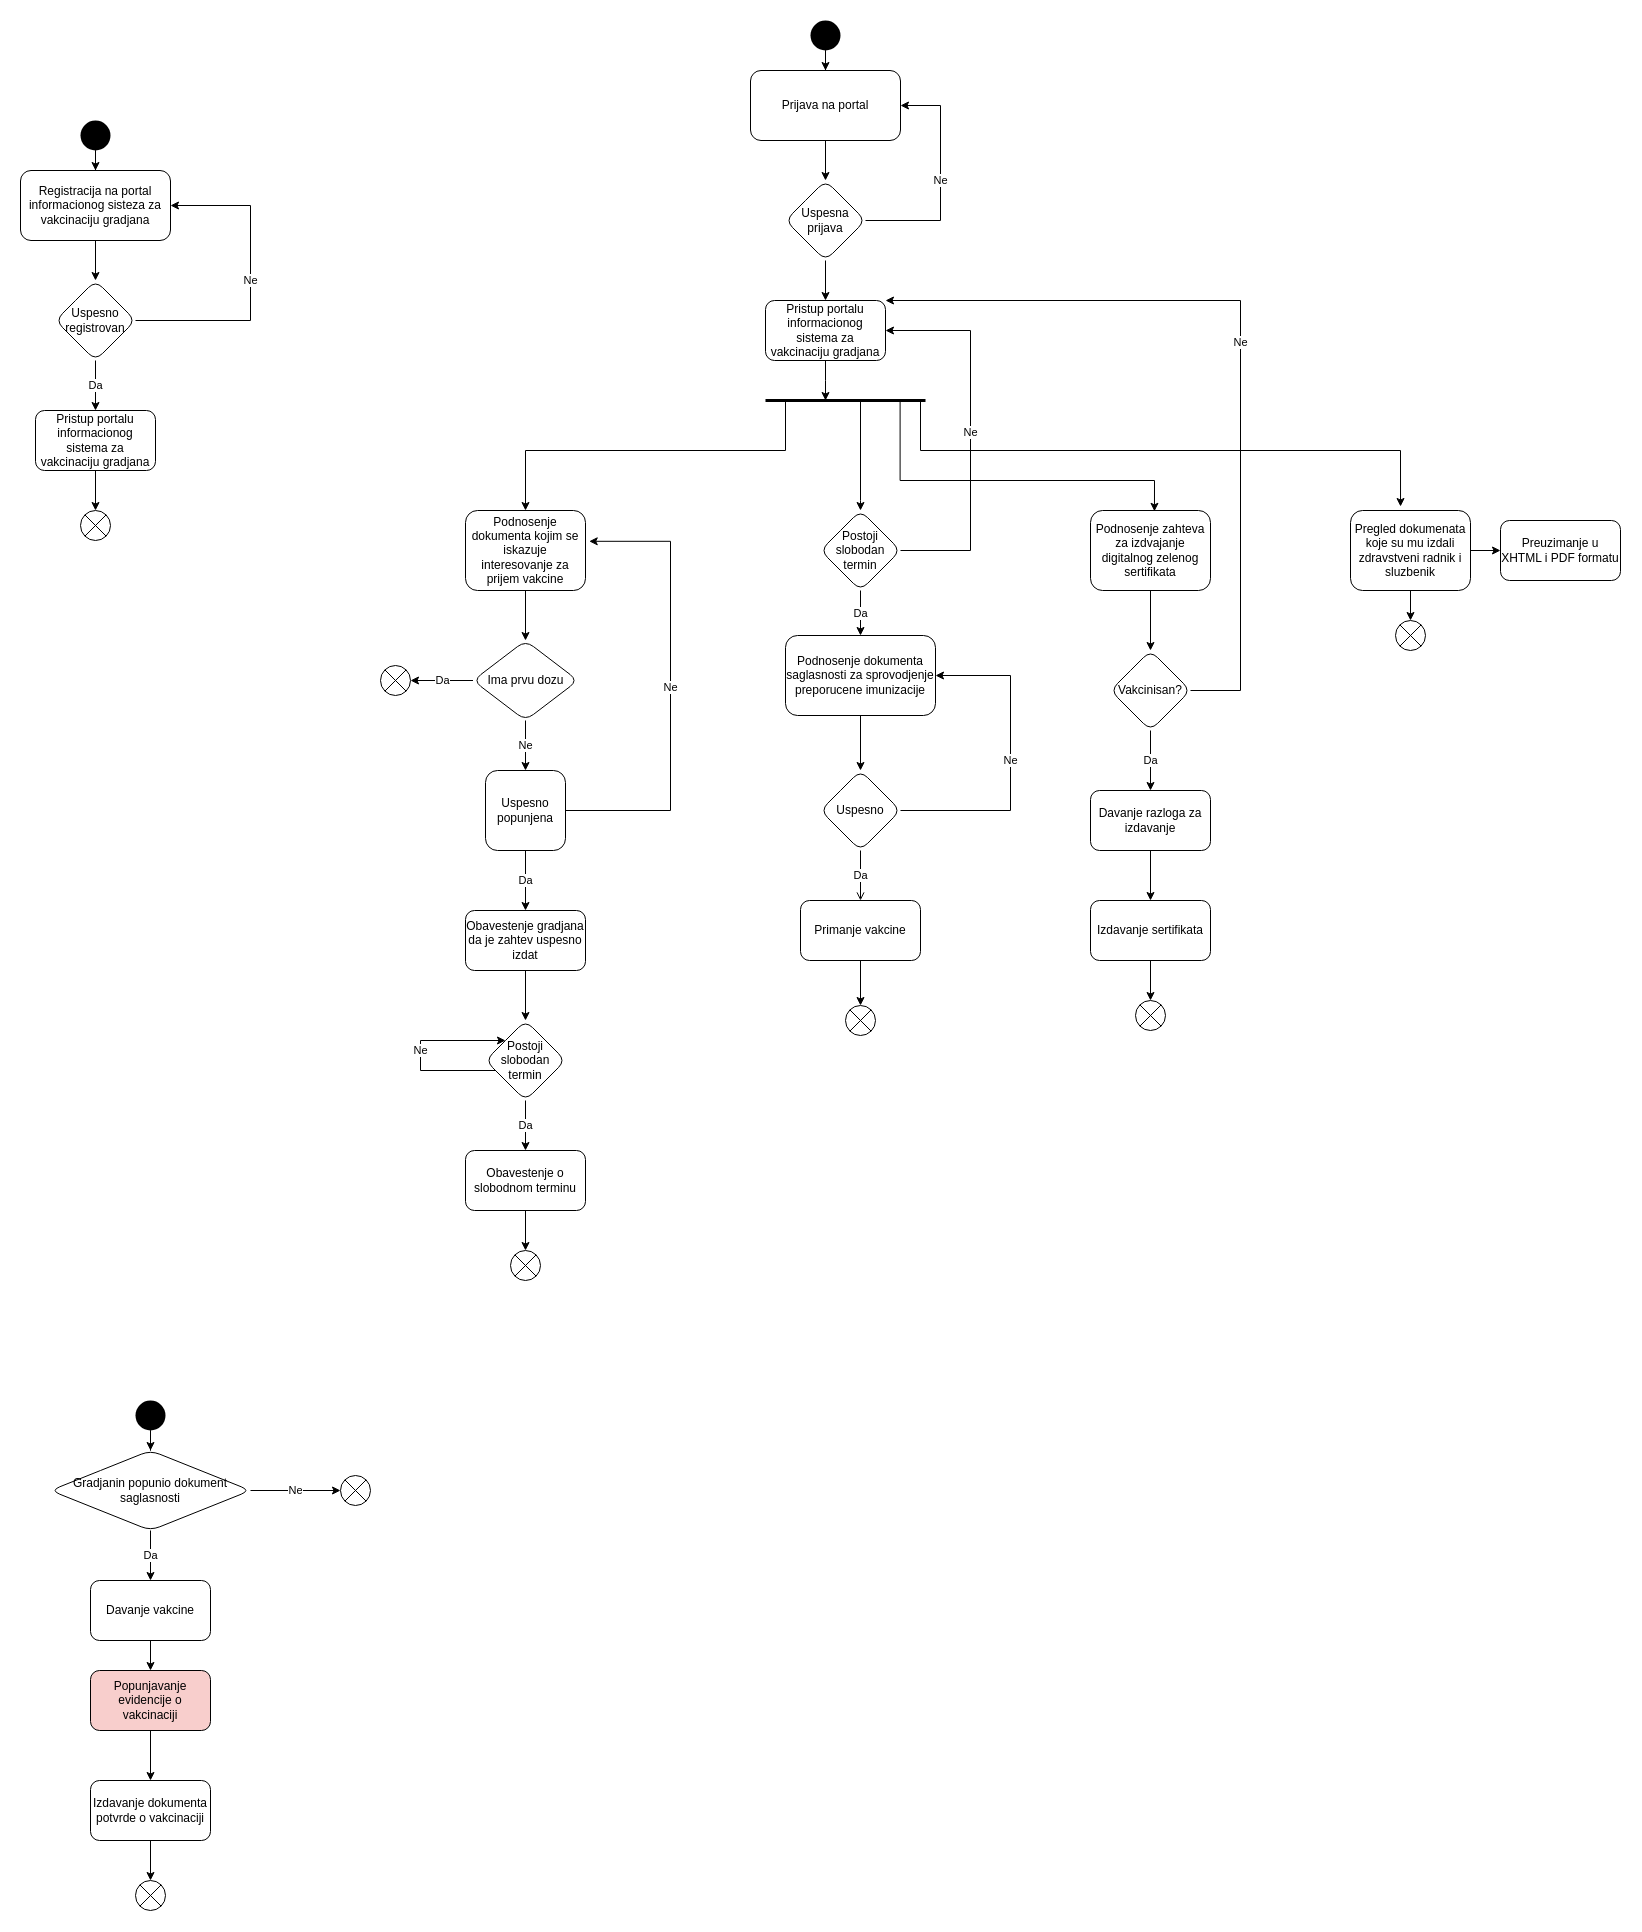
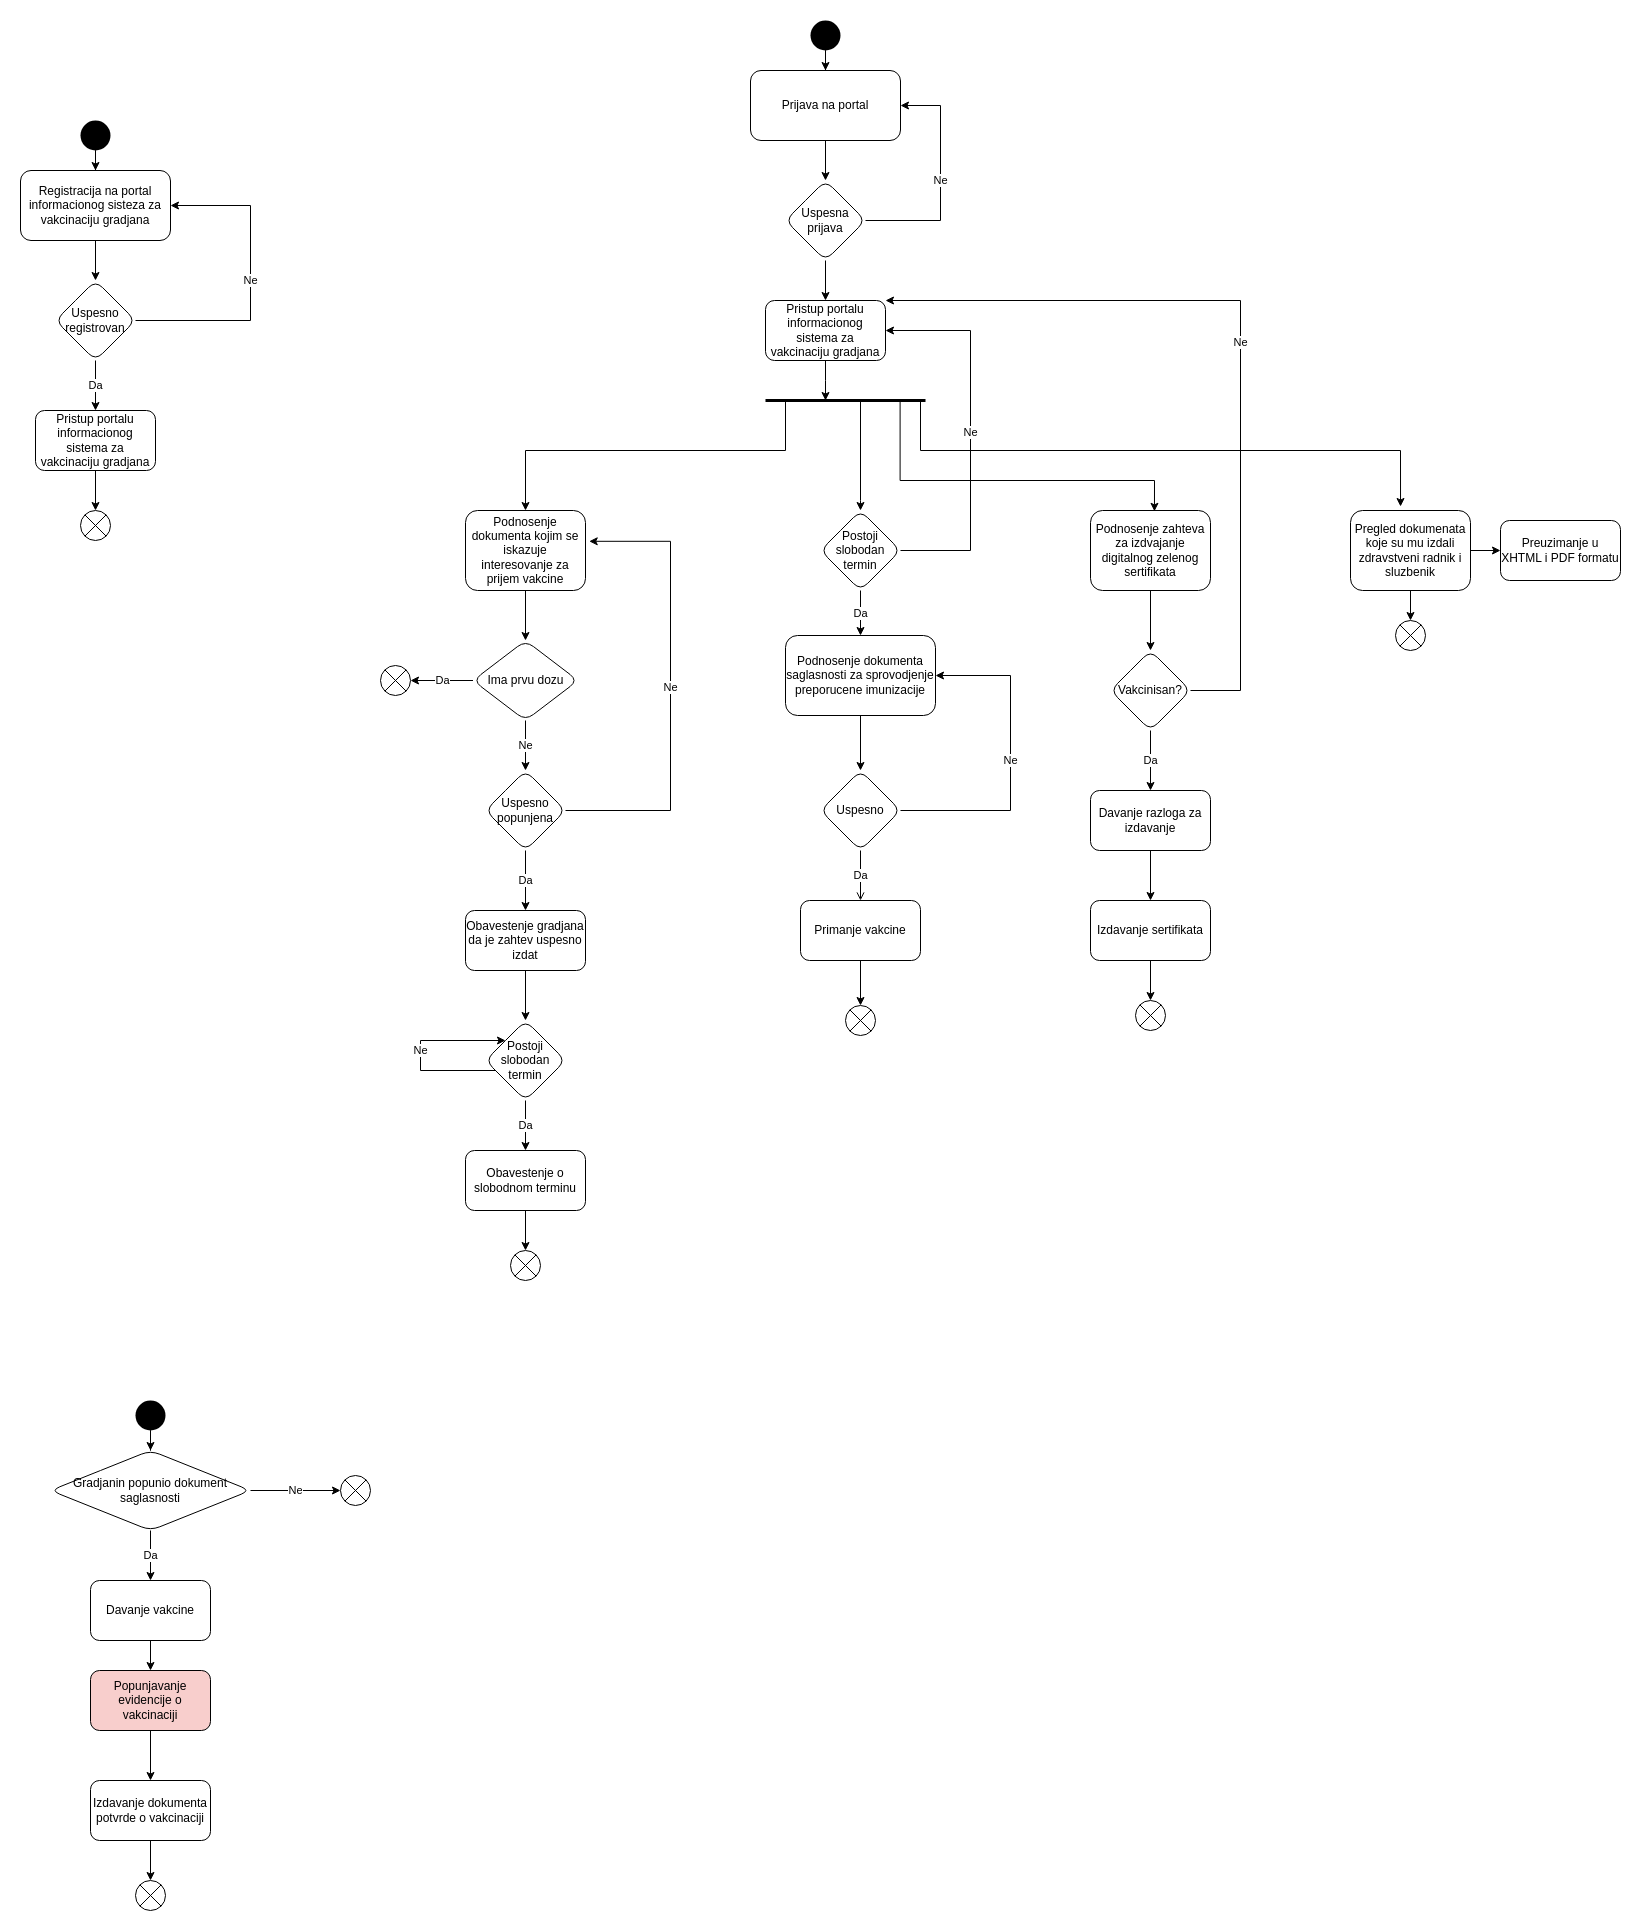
- <mxCell id="27" value="Uspesno popunjena" style="whiteSpace=wrap;html=1;shadow=0;strokeWidth=1;glass=0;rounded=1;" vertex="1" parent="1"><mxGeometry x="485" y="770" width="80" height="80" as="geometry" /></mxCell>
+ <mxCell id="27" value="Uspesno popunjena" style="rhombus;whiteSpace=wrap;html=1;rounded=1;shadow=0;strokeWidth=1;glass=0;" vertex="1" parent="1"><mxGeometry x="485" y="770" width="80" height="80" as="geometry" /></mxCell>
